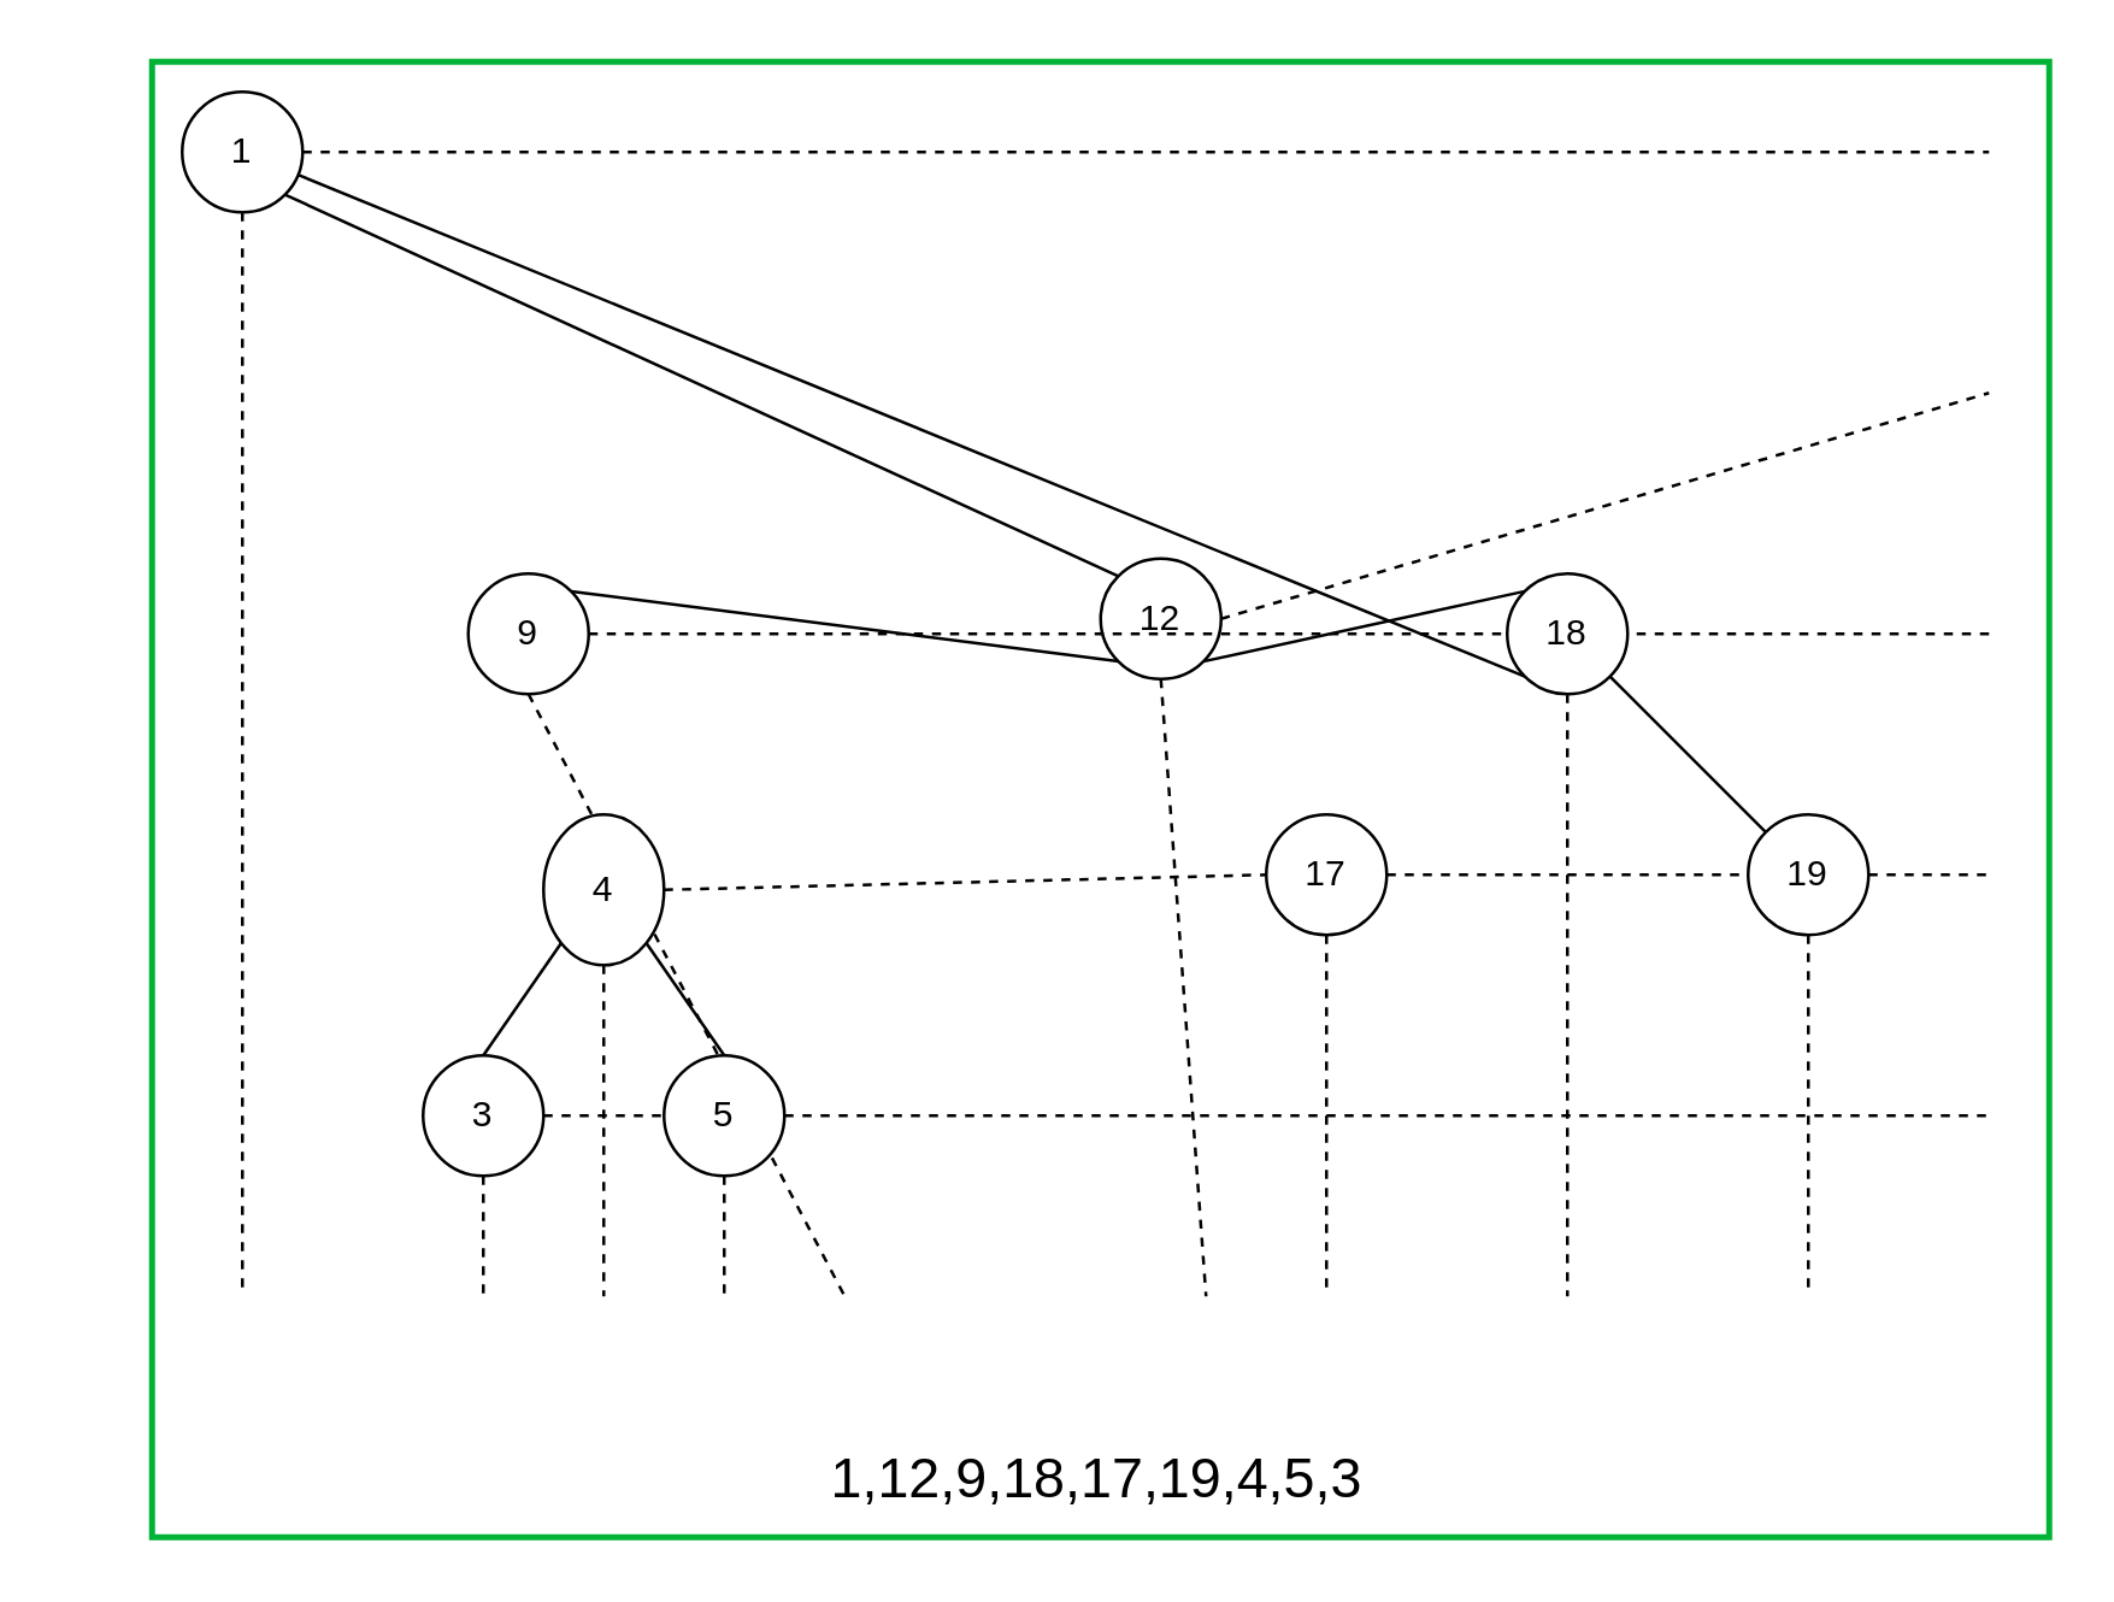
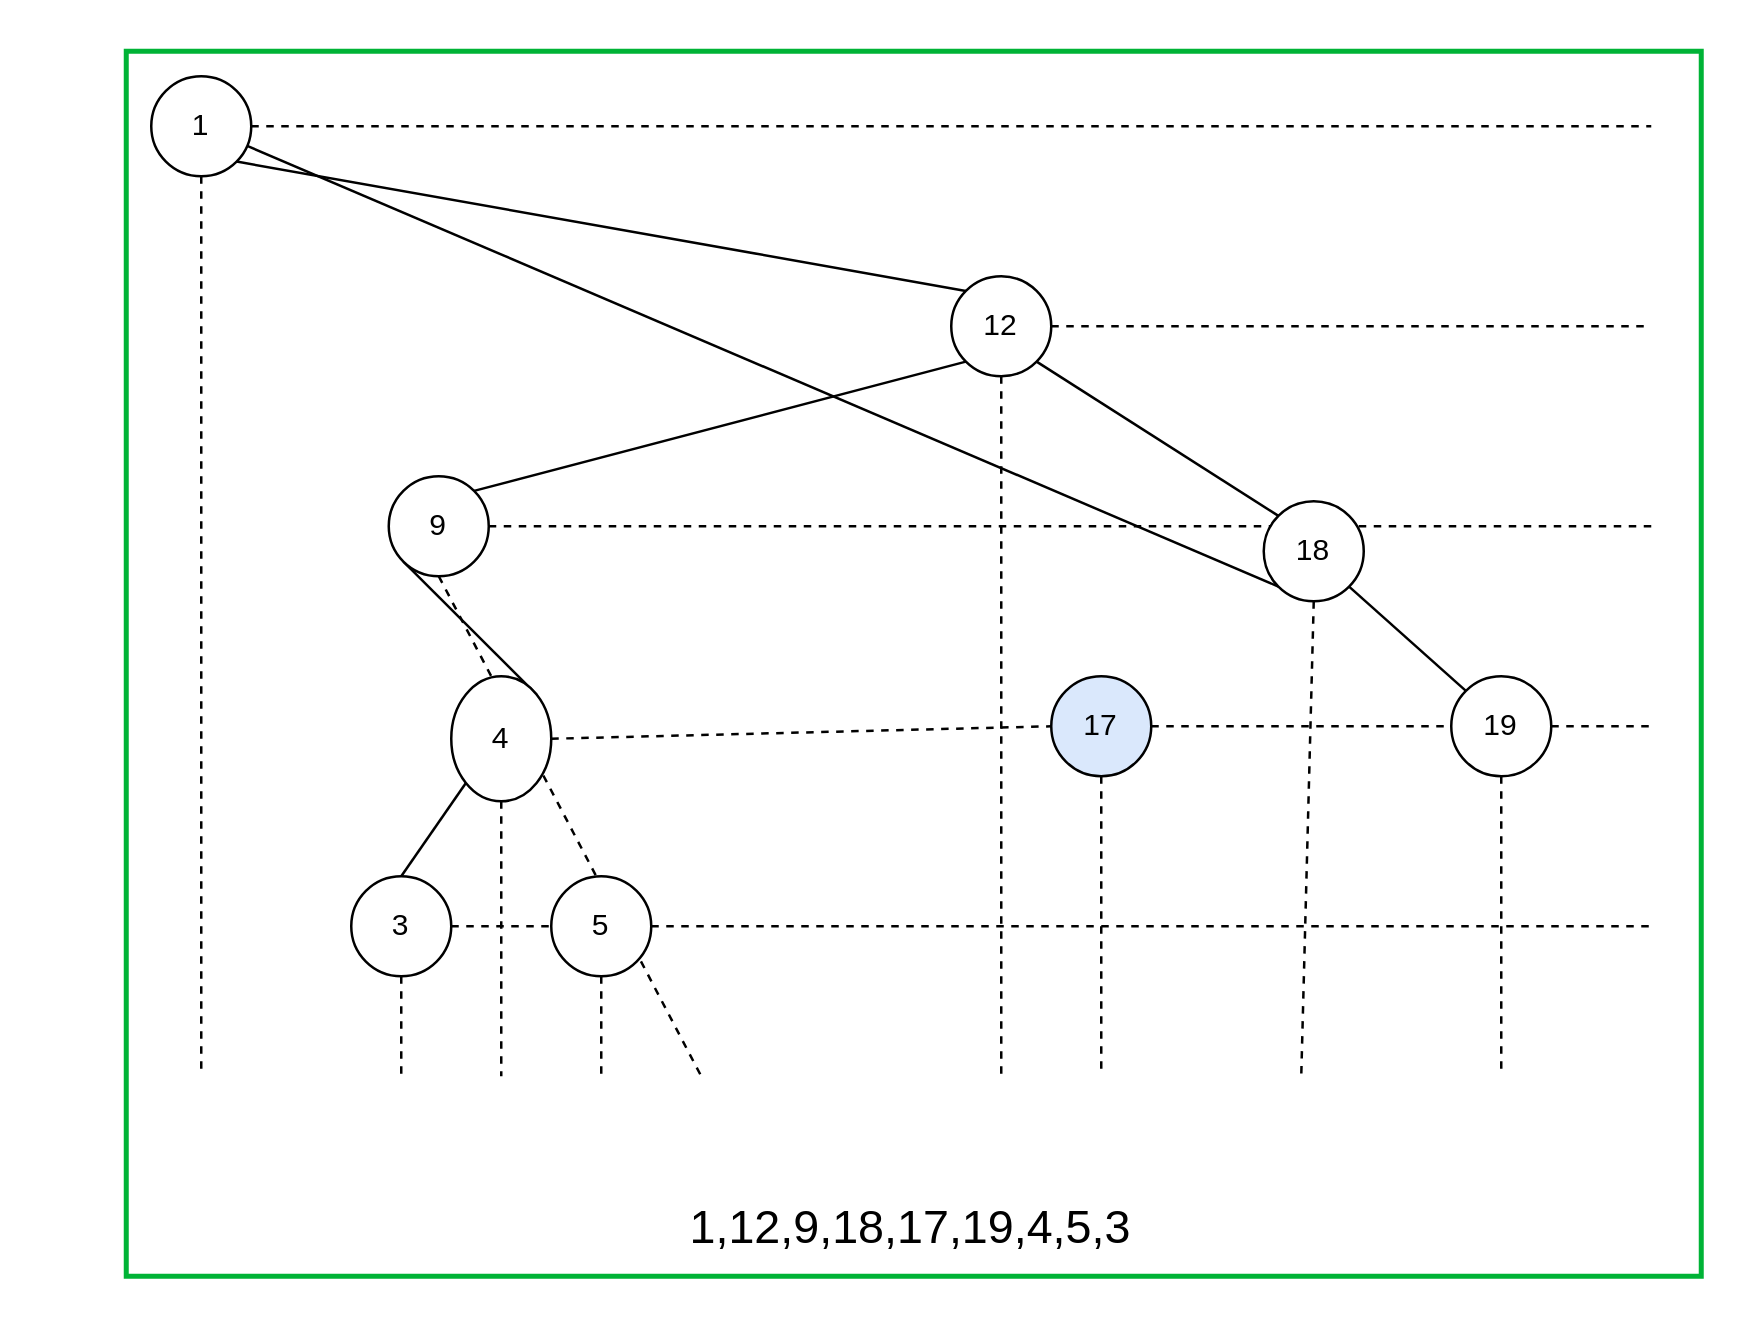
- <mxCell id="10" value="12" style="ellipse;whiteSpace=wrap;html=1;" vertex="1" parent="1"><mxGeometry x="365" y="185" width="40" height="40" as="geometry" /></mxCell>
+ <mxCell id="10" value="12" style="ellipse;whiteSpace=wrap;html=1;" vertex="1" parent="1"><mxGeometry x="380" y="110" width="40" height="40" as="geometry" /></mxCell>
- <mxCell id="18" value="18" style="ellipse;whiteSpace=wrap;html=1;" vertex="1" parent="1"><mxGeometry x="500" y="190" width="40" height="40" as="geometry" /></mxCell>
+ <mxCell id="18" value="18" style="ellipse;whiteSpace=wrap;html=1;" vertex="1" parent="1"><mxGeometry x="505" y="200" width="40" height="40" as="geometry" /></mxCell>
+ <mxCell id="11" style="edgeStyle=none;rounded=0;orthogonalLoop=1;jettySize=auto;html=1;exitX=0;exitY=1;exitDx=0;exitDy=0;entryX=1;entryY=0;entryDx=0;entryDy=0;endArrow=none;endFill=0;" edge="1" parent="1" source="14" target="29"><mxGeometry relative="1" as="geometry" /></mxCell>
- <mxCell id="21" value="17" style="ellipse;whiteSpace=wrap;html=1;" vertex="1" parent="1"><mxGeometry x="420" y="270" width="40" height="40" as="geometry" /></mxCell>
+ <mxCell id="21" value="17" style="ellipse;whiteSpace=wrap;html=1;fillColor=#dae8fc;" vertex="1" parent="1"><mxGeometry x="420" y="270" width="40" height="40" as="geometry" /></mxCell>
- <mxCell id="26" style="edgeStyle=none;rounded=0;orthogonalLoop=1;jettySize=auto;html=1;exitX=1;exitY=1;exitDx=0;exitDy=0;entryX=0.5;entryY=0;entryDx=0;entryDy=0;endArrow=none;endFill=0;" edge="1" parent="1" source="29" target="32"><mxGeometry relative="1" as="geometry" /></mxCell>
